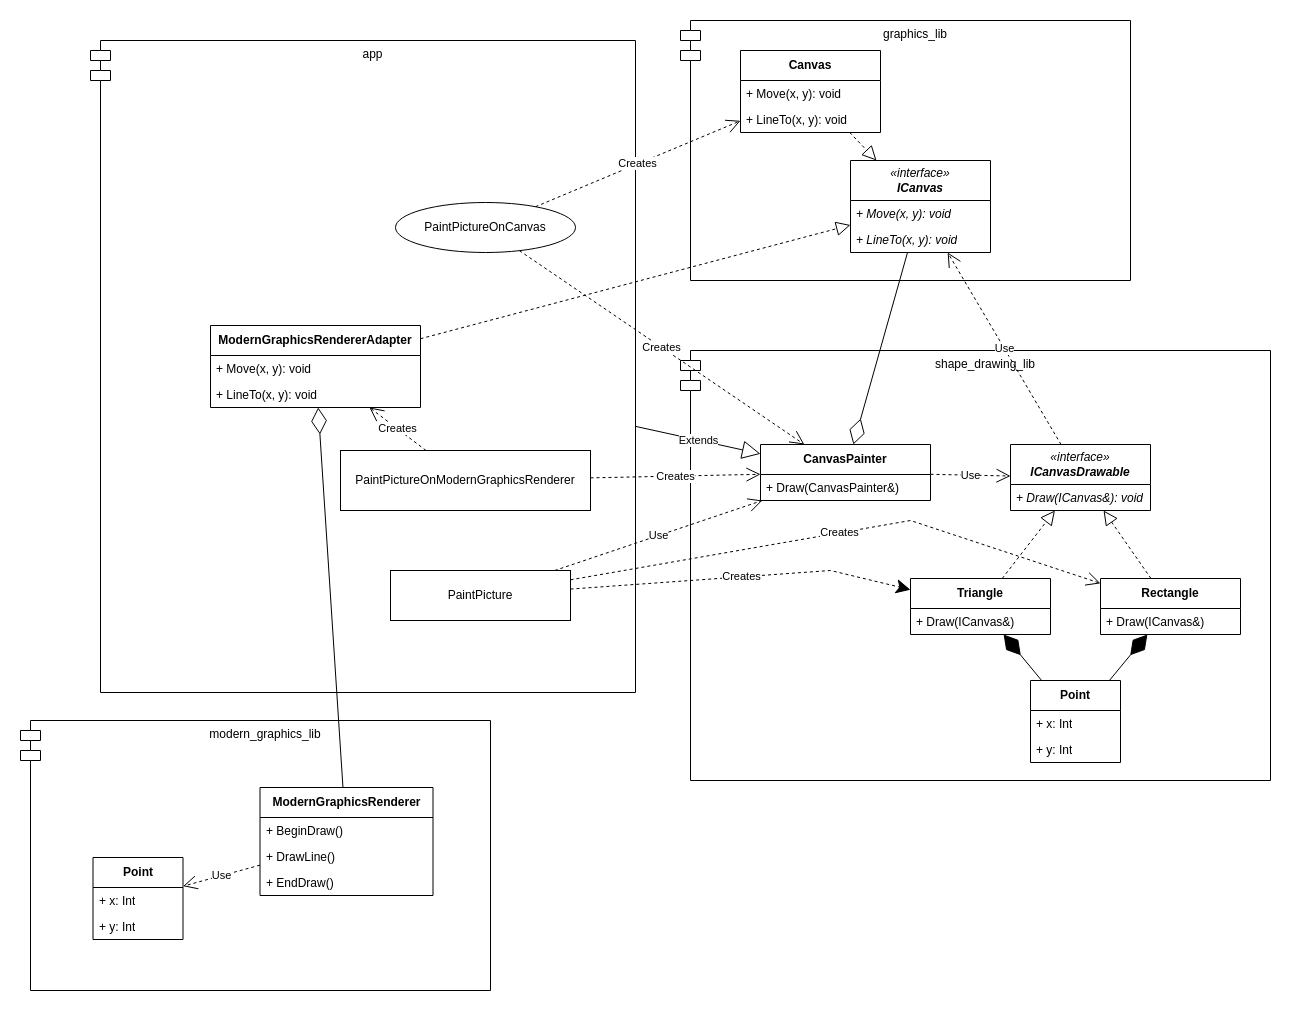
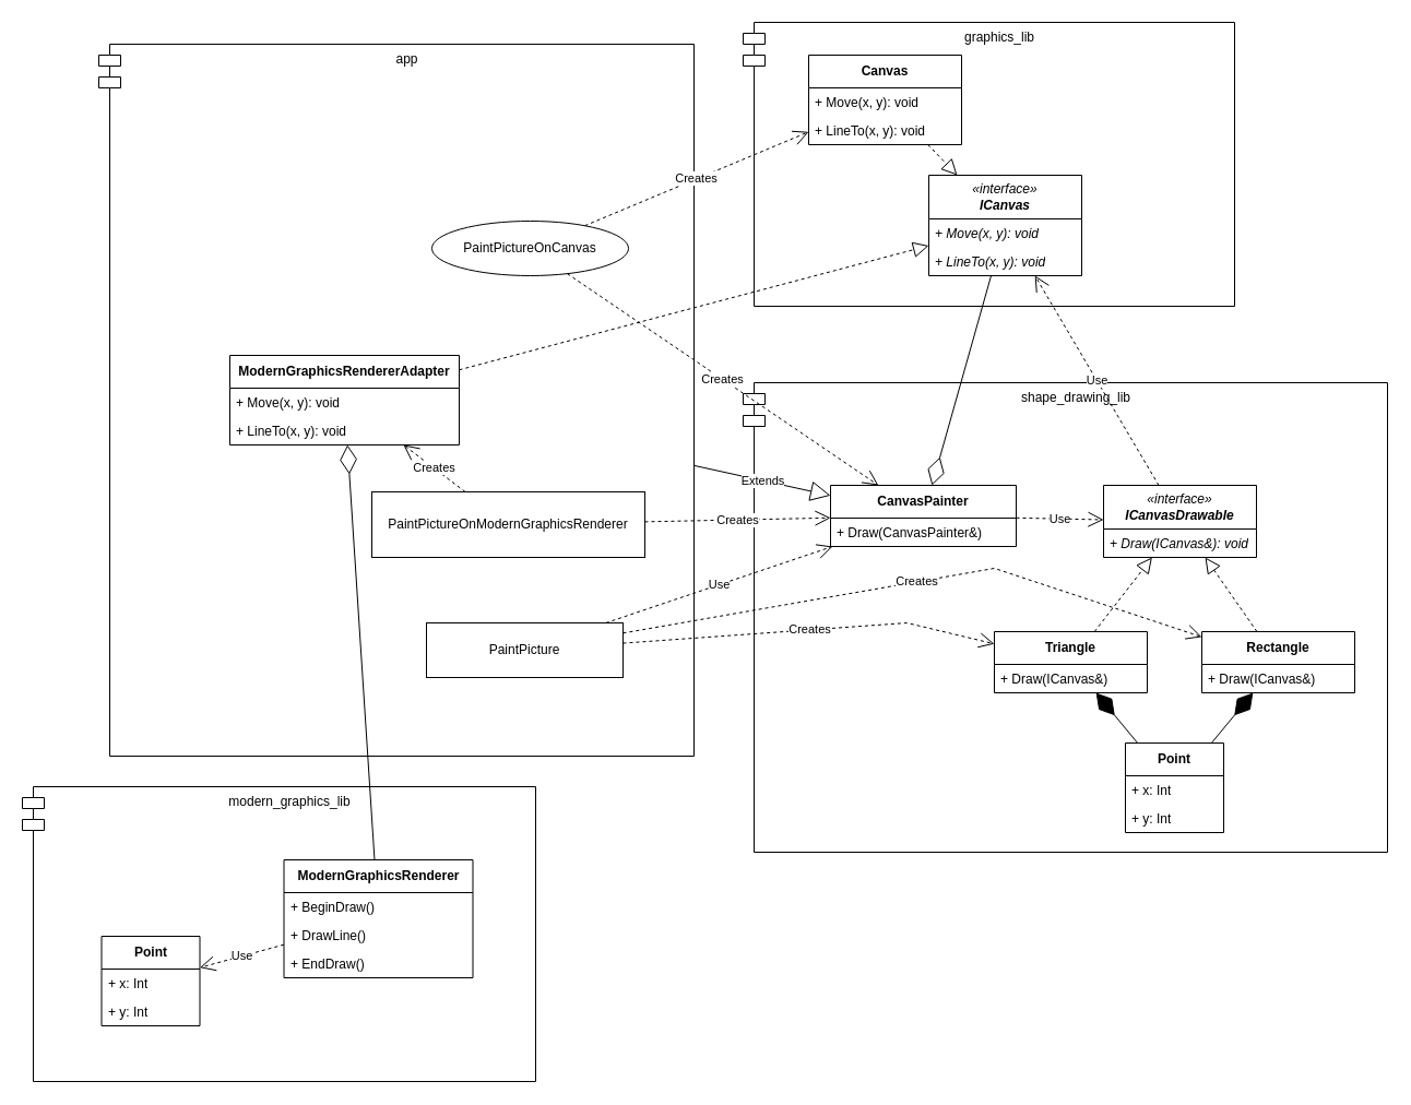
- <mxCell id="36" value="Creates" style="endArrow=classic;endSize=12;dashed=1;html=1;rounded=0;" edge="1" parent="1" source="33" target="19"><mxGeometry width="160" relative="1" as="geometry"><mxPoint x="580" y="492" as="sourcePoint" /><mxPoint x="1110" y="598" as="targetPoint" /><Array as="points"><mxPoint x="830" y="570" /></Array></mxGeometry></mxCell>
+ <mxCell id="36" value="Creates" style="endArrow=open;endSize=12;dashed=1;html=1;rounded=0;" edge="1" parent="1" source="33" target="19"><mxGeometry width="160" relative="1" as="geometry"><mxPoint x="580" y="492" as="sourcePoint" /><mxPoint x="1110" y="598" as="targetPoint" /><Array as="points"><mxPoint x="830" y="570" /></Array></mxGeometry></mxCell>
